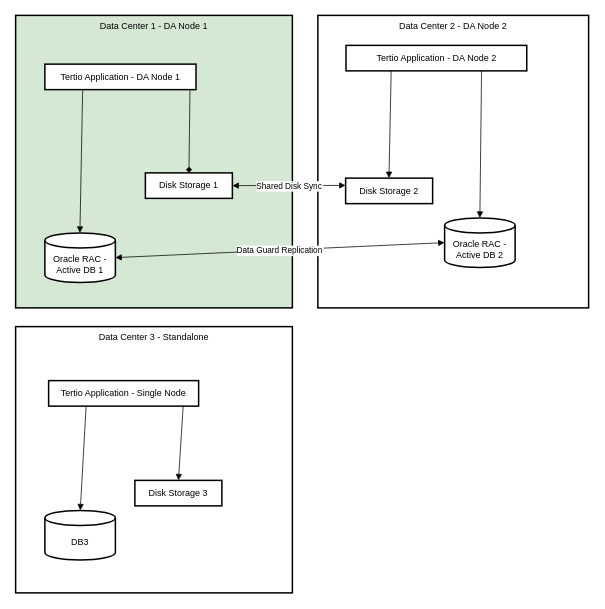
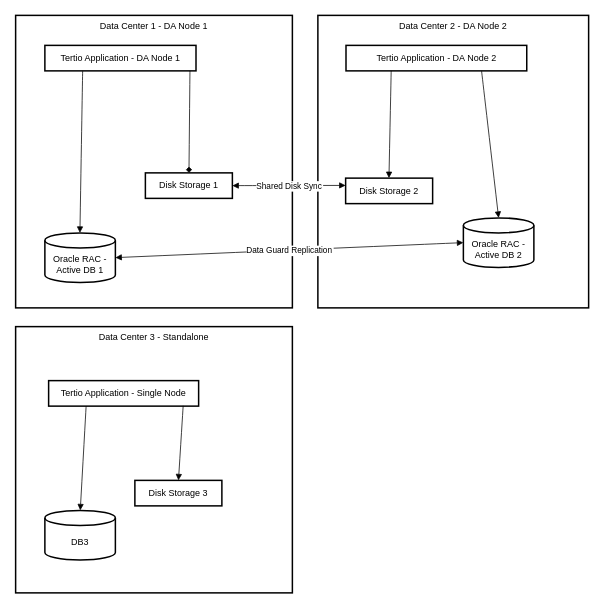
- <mxCell id="11" value="Tertio Application - DA Node 1" style="whiteSpace=wrap;strokeWidth=2;" vertex="1" parent="1"><mxGeometry x="59" y="85" width="201.5" height="34" as="geometry" /></mxCell>
+ <mxCell id="11" value="Tertio Application - DA Node 1" style="whiteSpace=wrap;strokeWidth=2;" vertex="1" parent="1"><mxGeometry x="59" y="60" width="201.5" height="34" as="geometry" /></mxCell>
- <mxCell id="10" value="Data Center 1 - DA Node 1" style="whiteSpace=wrap;strokeWidth=2;verticalAlign=top;fillColor=#d5e8d4;" vertex="1" parent="1"><mxGeometry x="20" y="20" width="369" height="390" as="geometry" /></mxCell>
+ <mxCell id="10" value="Data Center 1 - DA Node 1" style="whiteSpace=wrap;strokeWidth=2;verticalAlign=top;" vertex="1" parent="1"><mxGeometry x="20" y="20" width="369" height="390" as="geometry" /></mxCell>
- <mxCell id="9" value="Oracle RAC - Active DB 2" style="shape=cylinder3;boundedLbl=1;backgroundOutline=1;size=10;strokeWidth=2;whiteSpace=wrap;" vertex="1" parent="1"><mxGeometry x="592" y="290" width="94" height="66" as="geometry" /></mxCell>
+ <mxCell id="9" value="Oracle RAC - Active DB 2" style="shape=cylinder3;boundedLbl=1;backgroundOutline=1;size=10;strokeWidth=2;whiteSpace=wrap;" vertex="1" parent="1"><mxGeometry x="617" y="290" width="94" height="66" as="geometry" /></mxCell>
